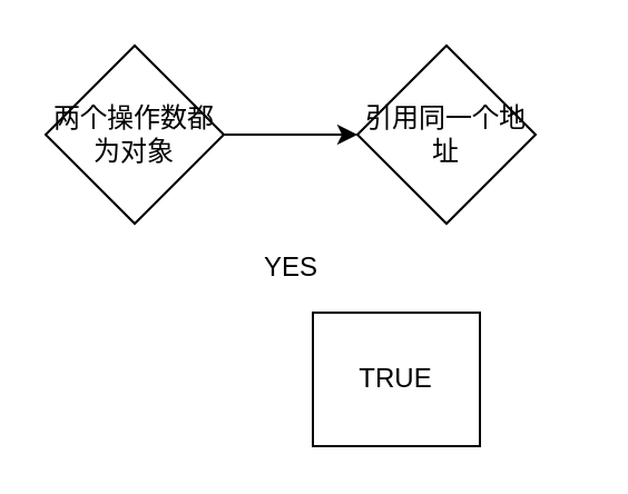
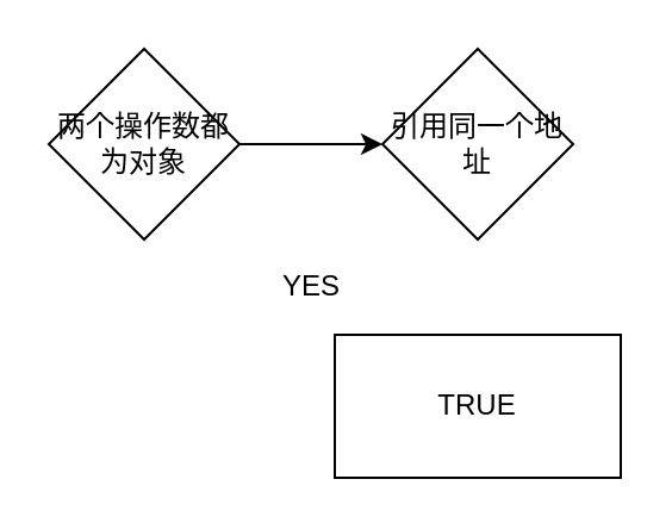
- <mxCell id="6" value="TRUE" style="rounded=0;whiteSpace=wrap;html=1;" vertex="1" parent="1"><mxGeometry x="140" y="140" width="75" height="60" as="geometry" /></mxCell>
+ <mxCell id="6" value="TRUE" style="rounded=0;whiteSpace=wrap;html=1;" vertex="1" parent="1"><mxGeometry x="140" y="140" width="120" height="60" as="geometry" /></mxCell>
